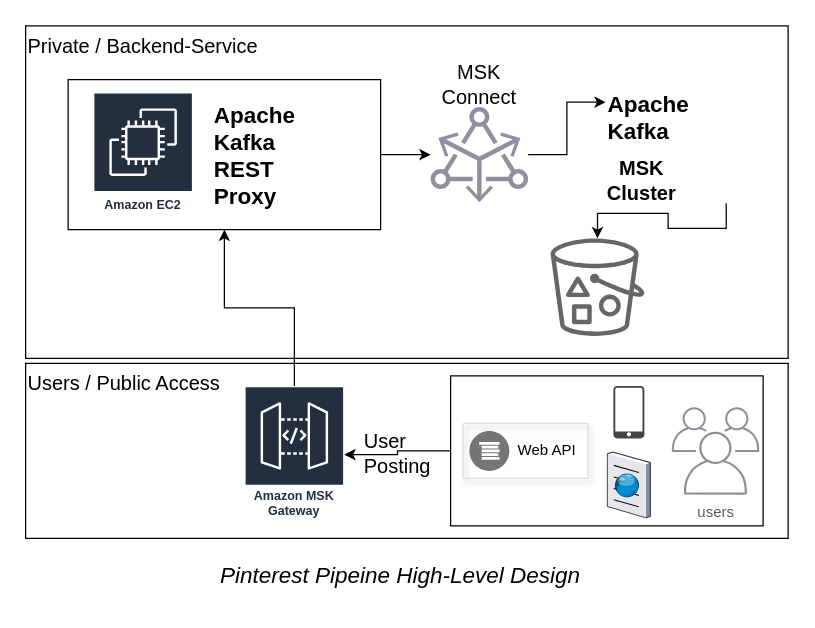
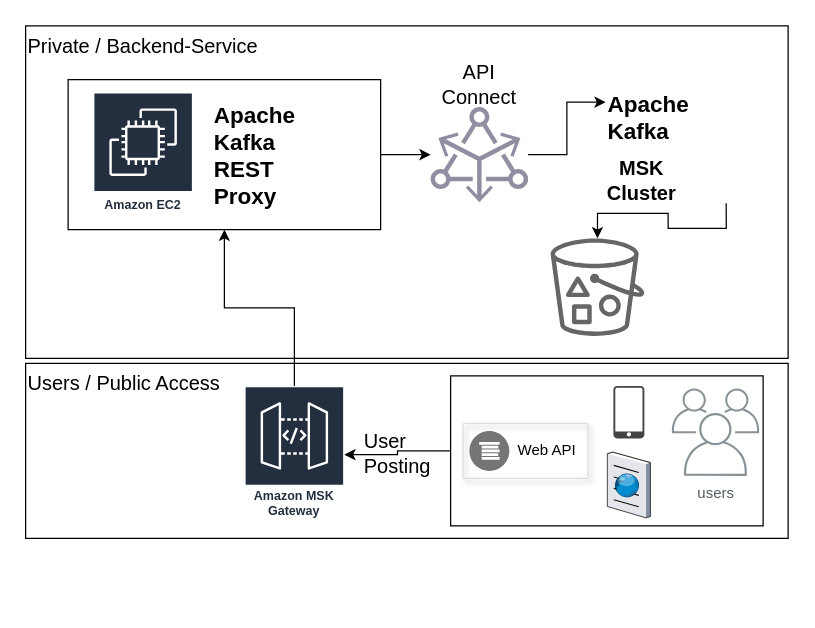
- <mxCell id="26" value="MSK Connect" style="text;html=1;strokeColor=none;fillColor=none;align=center;verticalAlign=middle;whiteSpace=wrap;rounded=0;fontSize=16;" vertex="1" parent="2"><mxGeometry x="333" y="31.5" width="60" height="30" as="geometry" /></mxCell>
+ <mxCell id="26" value="API Connect" style="text;html=1;strokeColor=none;fillColor=none;align=center;verticalAlign=middle;whiteSpace=wrap;rounded=0;fontSize=16;" vertex="1" parent="2"><mxGeometry x="333" y="31.5" width="60" height="30" as="geometry" /></mxCell>
- <mxCell id="30" value="users" style="sketch=0;outlineConnect=0;gradientColor=none;fontColor=#545B64;strokeColor=none;fillColor=#879196;dashed=0;verticalLabelPosition=bottom;verticalAlign=top;align=center;html=1;fontSize=12;fontStyle=0;aspect=fixed;shape=mxgraph.aws4.illustration_users;pointerEvents=1;rounded=0;glass=0;" vertex="1" parent="2"><mxGeometry x="516.91" y="305" width="70" height="70" as="geometry" /></mxCell>
+ <mxCell id="30" value="users" style="sketch=0;outlineConnect=0;gradientColor=none;fontColor=#545B64;strokeColor=none;fillColor=#879196;dashed=0;verticalLabelPosition=bottom;verticalAlign=top;align=center;html=1;fontSize=12;fontStyle=0;aspect=fixed;shape=mxgraph.aws4.illustration_users;pointerEvents=1;rounded=0;glass=0;" vertex="1" parent="2"><mxGeometry x="516.91" y="290" width="70" height="70" as="geometry" /></mxCell>
- <mxCell id="29" value="Pinterest Pipeine High-Level Design" style="text;html=1;strokeColor=none;fillColor=none;align=center;verticalAlign=middle;whiteSpace=wrap;rounded=0;fontSize=18;fontStyle=2" vertex="1" parent="2"><mxGeometry x="135.91" y="420" width="328.09" height="40" as="geometry" /></mxCell>
